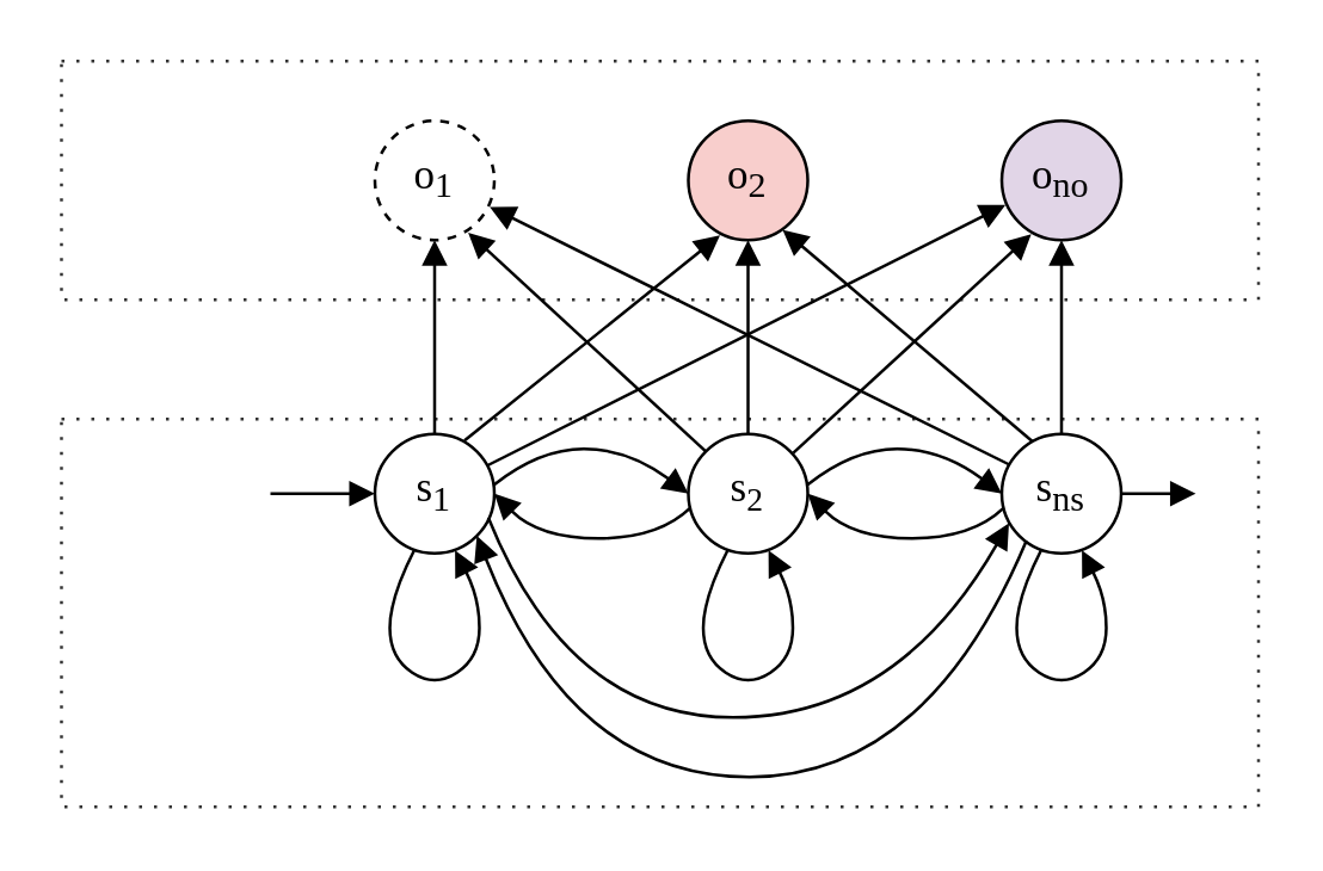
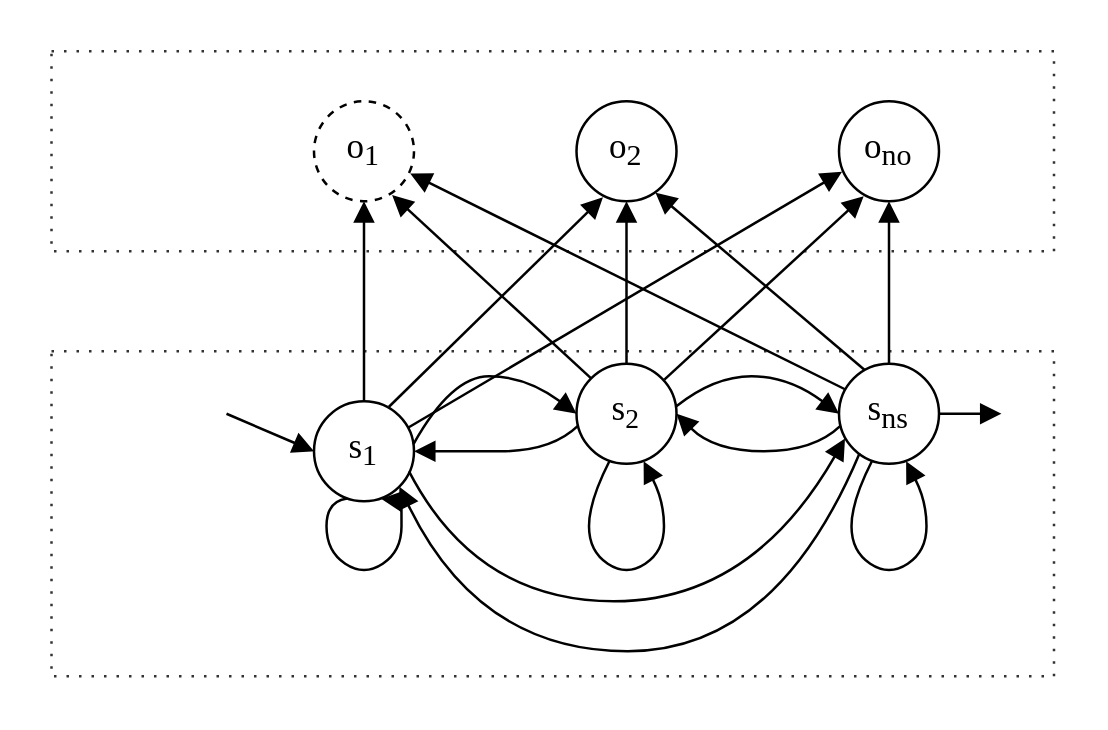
- <mxCell id="9" value="o&lt;sub&gt;&lt;font style=&quot;font-size: 12px&quot;&gt;2&lt;/font&gt;&lt;/sub&gt;" style="ellipse;whiteSpace=wrap;html=1;aspect=fixed;fontFamily=Times New Roman;fontSize=14;fillColor=#f8cecc;" parent="1" vertex="1"><mxGeometry x="230" y="40" width="40" height="40" as="geometry" /></mxCell>
+ <mxCell id="9" value="o&lt;sub&gt;&lt;font style=&quot;font-size: 12px&quot;&gt;2&lt;/font&gt;&lt;/sub&gt;" style="ellipse;whiteSpace=wrap;html=1;aspect=fixed;fontFamily=Times New Roman;fontSize=14;" parent="1" vertex="1"><mxGeometry x="230" y="40" width="40" height="40" as="geometry" /></mxCell>
- <mxCell id="13" value="o&lt;sub&gt;&lt;font style=&quot;font-size: 12px&quot;&gt;no&lt;/font&gt;&lt;/sub&gt;" style="ellipse;whiteSpace=wrap;html=1;aspect=fixed;fontFamily=Times New Roman;fontSize=14;fillColor=#e1d5e7;" parent="1" vertex="1"><mxGeometry x="335" y="40" width="40" height="40" as="geometry" /></mxCell>
+ <mxCell id="13" value="o&lt;sub&gt;&lt;font style=&quot;font-size: 12px&quot;&gt;no&lt;/font&gt;&lt;/sub&gt;" style="ellipse;whiteSpace=wrap;html=1;aspect=fixed;fontFamily=Times New Roman;fontSize=14;" parent="1" vertex="1"><mxGeometry x="335" y="40" width="40" height="40" as="geometry" /></mxCell>
- <mxCell id="6" value="s&lt;sub&gt;&lt;font style=&quot;font-size: 12px&quot;&gt;1&lt;/font&gt;&lt;/sub&gt;" style="ellipse;whiteSpace=wrap;html=1;aspect=fixed;fontFamily=Times New Roman;fontSize=14;" parent="1" vertex="1"><mxGeometry x="125" y="145" width="40" height="40" as="geometry" /></mxCell>
+ <mxCell id="6" value="s&lt;sub&gt;&lt;font style=&quot;font-size: 12px&quot;&gt;1&lt;/font&gt;&lt;/sub&gt;" style="ellipse;whiteSpace=wrap;html=1;aspect=fixed;fontFamily=Times New Roman;fontSize=14;" parent="1" vertex="1"><mxGeometry x="125" y="160" width="40" height="40" as="geometry" /></mxCell>
